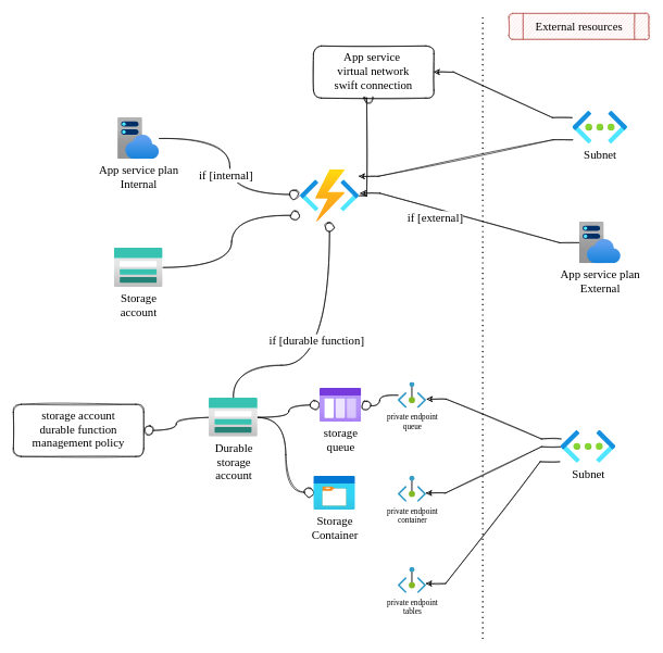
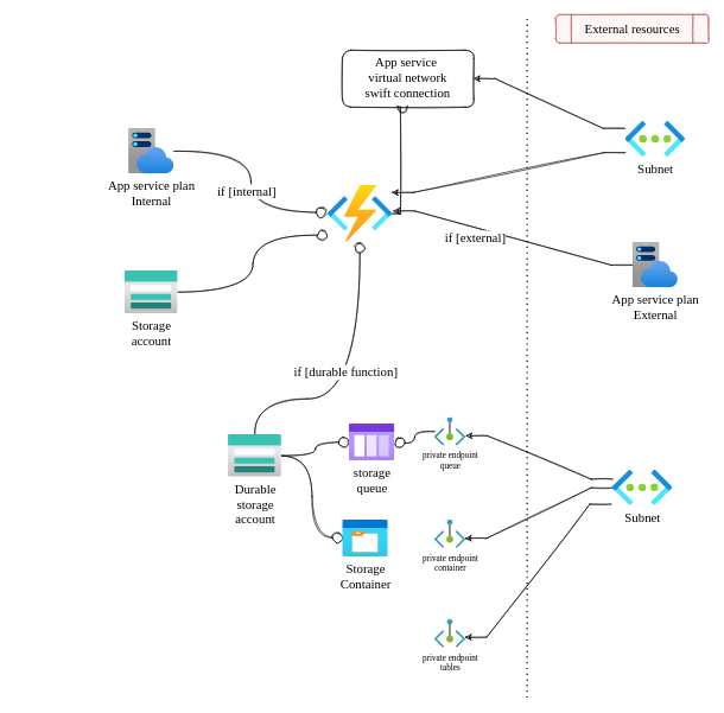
- <mxCell id="22" value="" style="edgeStyle=orthogonalEdgeStyle;curved=1;rounded=0;sketch=1;orthogonalLoop=1;jettySize=auto;html=1;fontFamily=Architects Daughter;fontSource=https%3A%2F%2Ffonts.googleapis.com%2Fcss%3Ffamily%3DArchitects%2BDaughter;fontSize=18;endArrow=circle;endFill=0;elbow=vertical;" parent="1" source="23" target="34" edge="1"><mxGeometry relative="1" as="geometry" /></mxCell>
- <mxCell id="34" value="storage account&lt;br&gt;durable function&lt;br&gt;management policy" style="whiteSpace=wrap;html=1;fontSize=18;fontFamily=Architects Daughter;verticalAlign=top;labelBackgroundColor=default;rounded=1;sketch=1;fontSource=https%3A%2F%2Ffonts.googleapis.com%2Fcss%3Ffamily%3DArchitects%2BDaughter;" parent="1" vertex="1"><mxGeometry x="20" y="620" width="200" height="80" as="geometry" /></mxCell>
